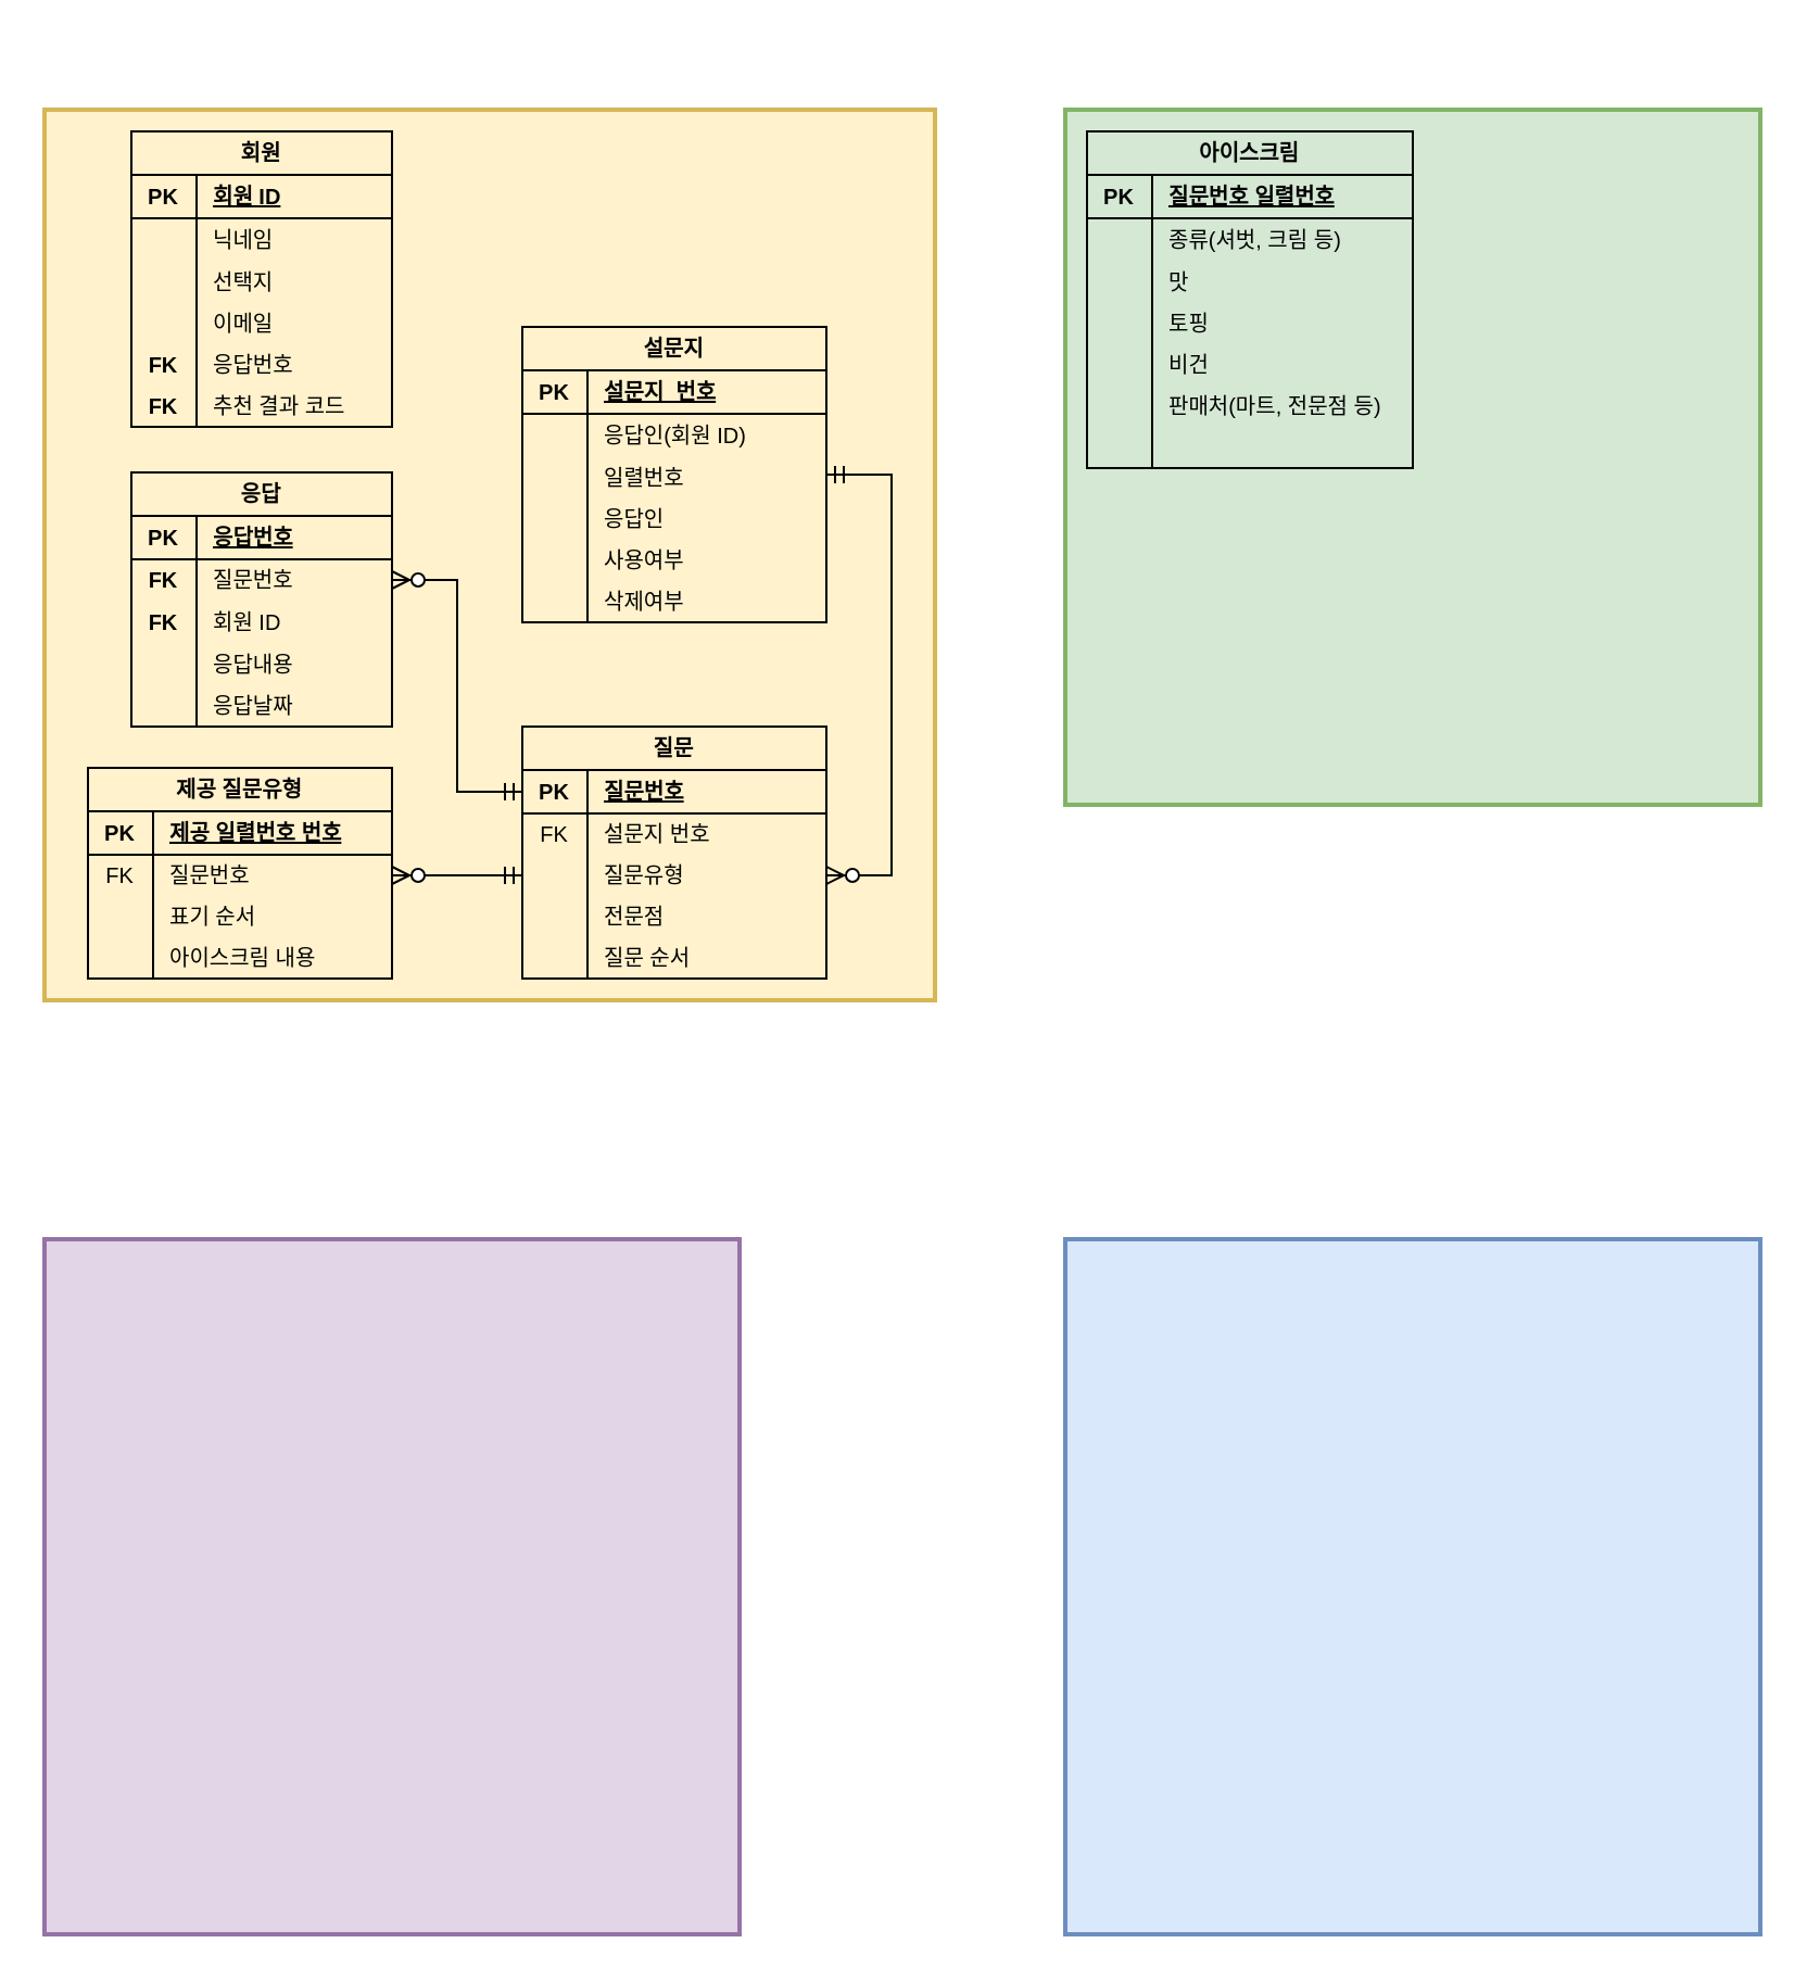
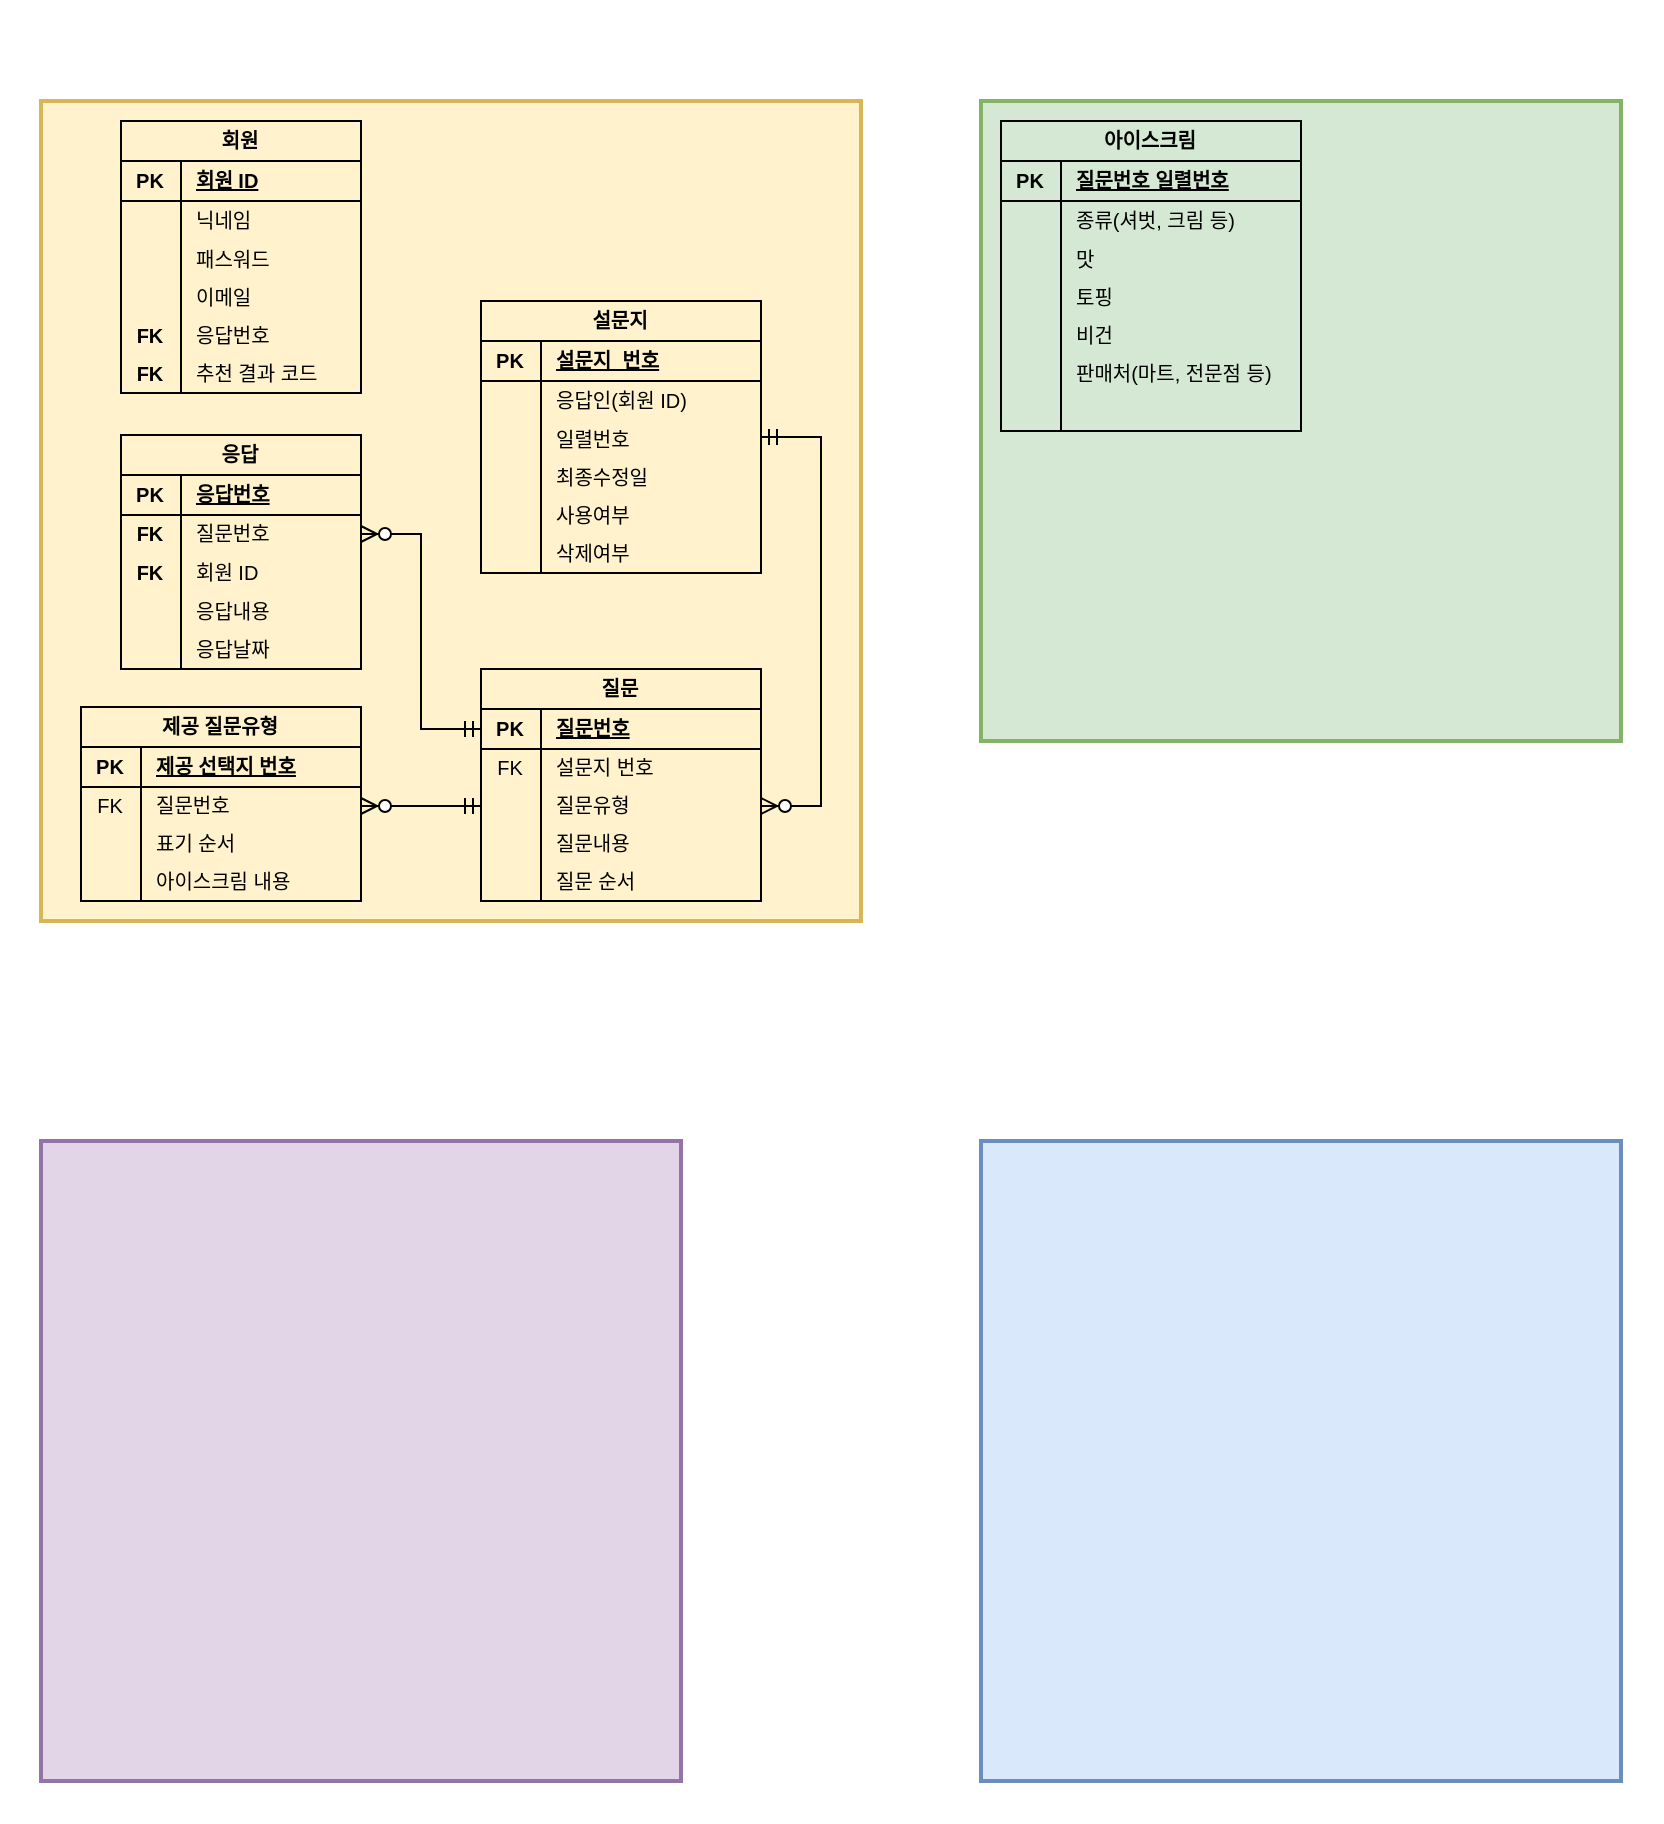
- <mxCell id="62" value="선택지" style="shape=partialRectangle;connectable=0;fillColor=none;top=0;left=0;bottom=0;right=0;align=left;spacingLeft=6;overflow=hidden;strokeColor=#000000;strokeWidth=1;fontSize=10;" vertex="1" parent="60"><mxGeometry x="30" width="90" height="19" as="geometry"><mxRectangle width="90" height="19" as="alternateBounds" /></mxGeometry></mxCell>
+ <mxCell id="62" value="패스워드" style="shape=partialRectangle;connectable=0;fillColor=none;top=0;left=0;bottom=0;right=0;align=left;spacingLeft=6;overflow=hidden;strokeColor=#000000;strokeWidth=1;fontSize=10;" vertex="1" parent="60"><mxGeometry x="30" width="90" height="19" as="geometry"><mxRectangle width="90" height="19" as="alternateBounds" /></mxGeometry></mxCell>
- <mxCell id="84" value="응답인" style="shape=partialRectangle;connectable=0;fillColor=none;top=0;left=0;bottom=0;right=0;align=left;spacingLeft=6;overflow=hidden;strokeColor=#000000;strokeWidth=1;fontSize=10;" vertex="1" parent="82"><mxGeometry x="30" width="110" height="19" as="geometry"><mxRectangle width="110" height="19" as="alternateBounds" /></mxGeometry></mxCell>
+ <mxCell id="84" value="최종수정일" style="shape=partialRectangle;connectable=0;fillColor=none;top=0;left=0;bottom=0;right=0;align=left;spacingLeft=6;overflow=hidden;strokeColor=#000000;strokeWidth=1;fontSize=10;" vertex="1" parent="82"><mxGeometry x="30" width="110" height="19" as="geometry"><mxRectangle width="110" height="19" as="alternateBounds" /></mxGeometry></mxCell>
- <mxCell id="41" value="제공 일렬번호 번호" style="shape=partialRectangle;connectable=0;fillColor=none;top=0;left=0;bottom=0;right=0;align=left;spacingLeft=6;fontStyle=5;overflow=hidden;strokeColor=#000000;strokeWidth=1;fontSize=10;" vertex="1" parent="39"><mxGeometry x="30" width="110" height="20" as="geometry"><mxRectangle width="110" height="20" as="alternateBounds" /></mxGeometry></mxCell>
+ <mxCell id="41" value="제공 선택지 번호" style="shape=partialRectangle;connectable=0;fillColor=none;top=0;left=0;bottom=0;right=0;align=left;spacingLeft=6;fontStyle=5;overflow=hidden;strokeColor=#000000;strokeWidth=1;fontSize=10;" vertex="1" parent="39"><mxGeometry x="30" width="110" height="20" as="geometry"><mxRectangle width="110" height="20" as="alternateBounds" /></mxGeometry></mxCell>
- <mxCell id="34" value="전문점" style="shape=partialRectangle;connectable=0;fillColor=none;top=0;left=0;bottom=0;right=0;align=left;spacingLeft=6;overflow=hidden;strokeColor=#000000;strokeWidth=1;fontSize=10;" vertex="1" parent="32"><mxGeometry x="30" width="110" height="19" as="geometry"><mxRectangle width="110" height="19" as="alternateBounds" /></mxGeometry></mxCell>
+ <mxCell id="34" value="질문내용" style="shape=partialRectangle;connectable=0;fillColor=none;top=0;left=0;bottom=0;right=0;align=left;spacingLeft=6;overflow=hidden;strokeColor=#000000;strokeWidth=1;fontSize=10;" vertex="1" parent="32"><mxGeometry x="30" width="110" height="19" as="geometry"><mxRectangle width="110" height="19" as="alternateBounds" /></mxGeometry></mxCell>
